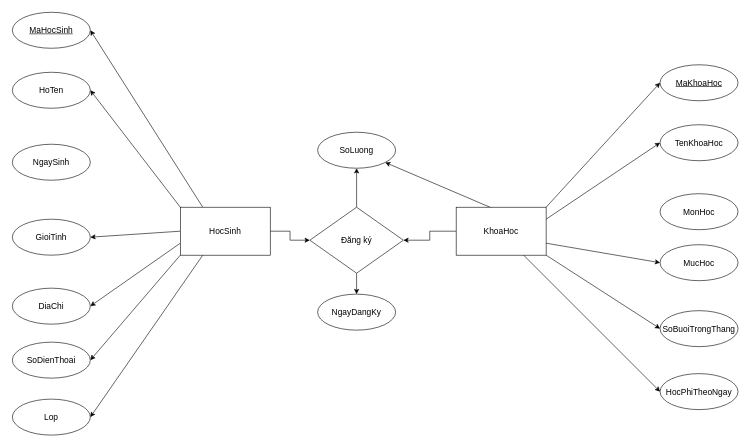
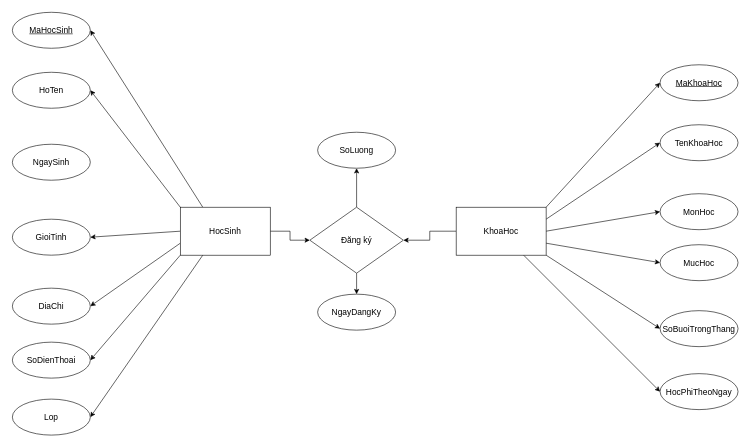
- <mxCell id="11" style="edgeStyle=none;rounded=0;orthogonalLoop=1;jettySize=auto;html=1;exitX=1;exitY=0.5;exitDx=0;exitDy=0;fontSize=14;" edge="1" parent="1" source="17" target="21"><mxGeometry relative="1" as="geometry" /></mxCell>
+ <mxCell id="11" style="edgeStyle=none;rounded=0;orthogonalLoop=1;jettySize=auto;html=1;exitX=1;exitY=0.5;exitDx=0;exitDy=0;entryX=0;entryY=0.5;entryDx=0;entryDy=0;fontSize=14;" edge="1" parent="1" source="17" target="29"><mxGeometry relative="1" as="geometry" /></mxCell>
